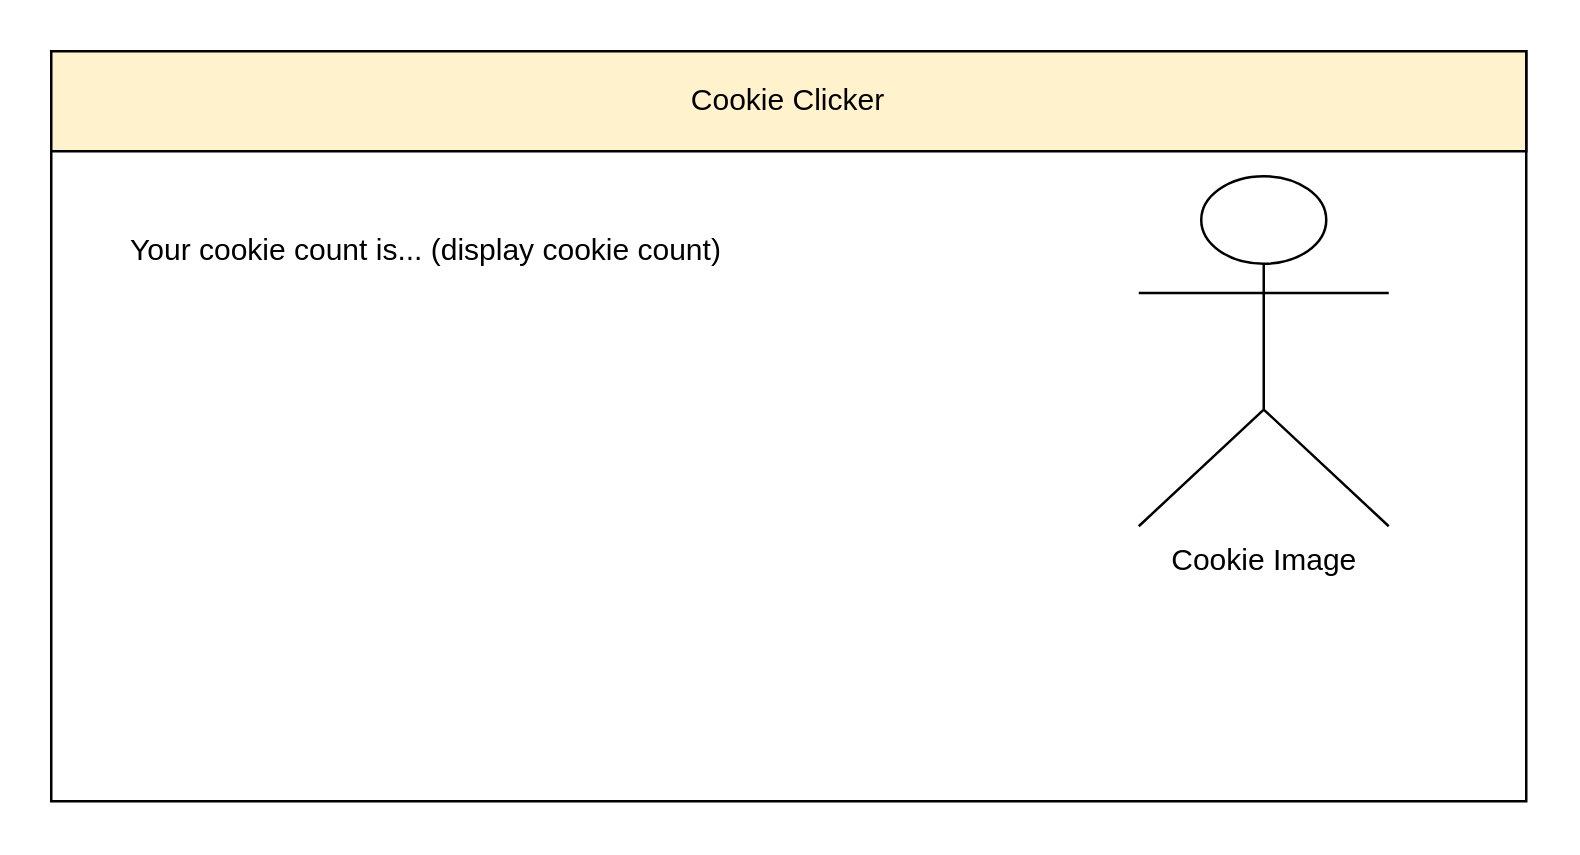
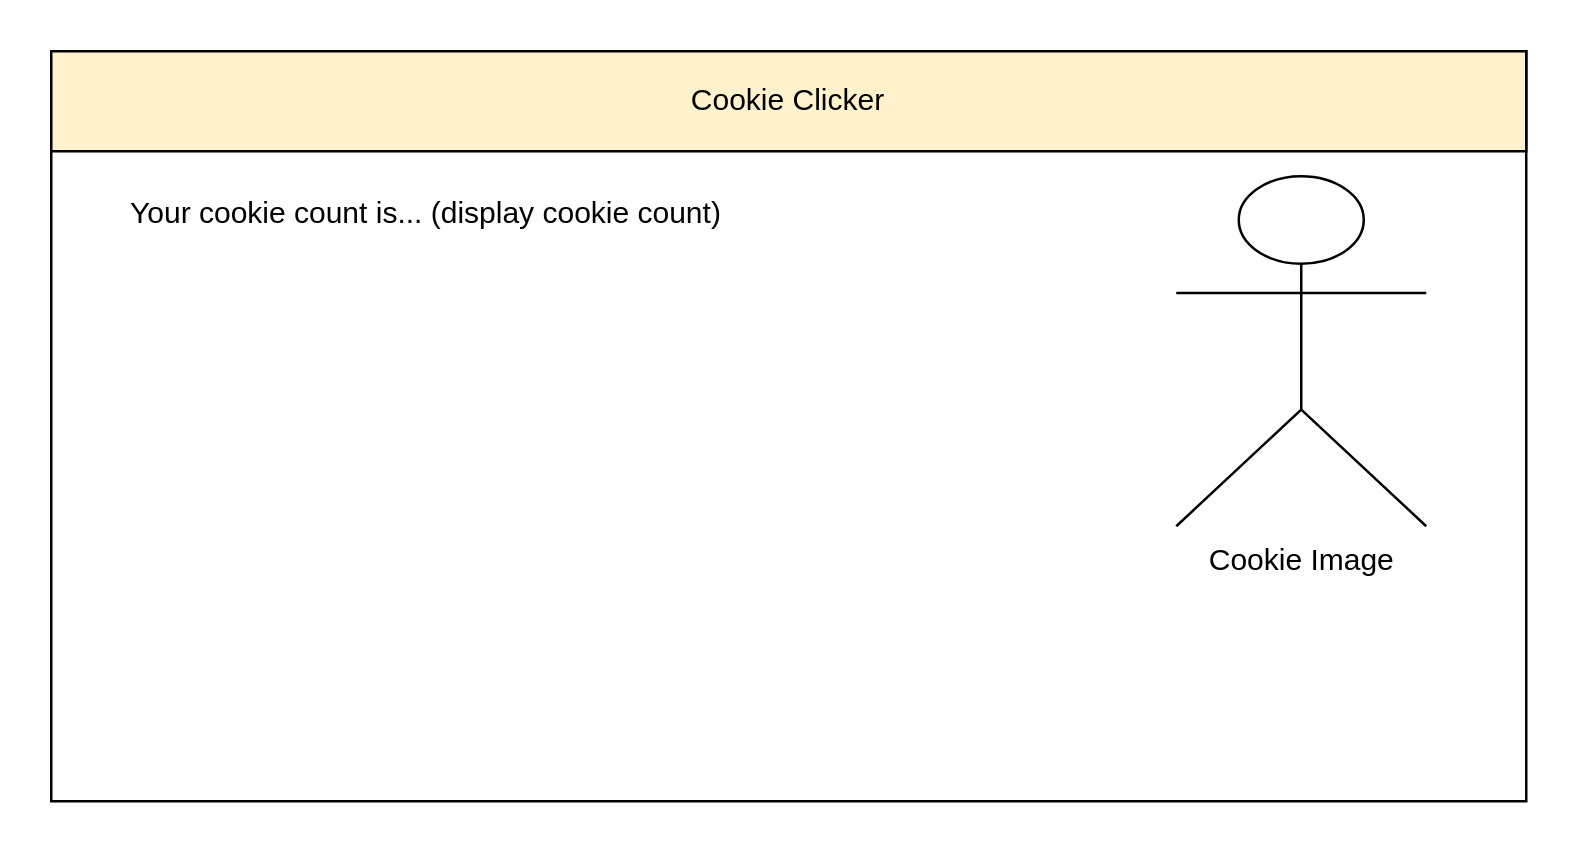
- <mxCell id="4" value="Your cookie count is... (display cookie count)" style="text;html=1;strokeColor=none;fillColor=none;align=left;verticalAlign=middle;whiteSpace=wrap;rounded=0;" vertex="1" parent="1"><mxGeometry x="50" y="85" width="270" height="30" as="geometry" /></mxCell>
+ <mxCell id="4" value="Your cookie count is... (display cookie count)" style="text;html=1;strokeColor=none;fillColor=none;align=left;verticalAlign=middle;whiteSpace=wrap;rounded=0;" vertex="1" parent="1"><mxGeometry x="50" y="70" width="270" height="30" as="geometry" /></mxCell>
- <mxCell id="5" value="Cookie Image" style="shape=umlActor;verticalLabelPosition=bottom;verticalAlign=top;html=1;outlineConnect=0;" vertex="1" parent="1"><mxGeometry x="455" y="70" width="100" height="140" as="geometry" /></mxCell>
+ <mxCell id="5" value="Cookie Image" style="shape=umlActor;verticalLabelPosition=bottom;verticalAlign=top;html=1;outlineConnect=0;" vertex="1" parent="1"><mxGeometry x="470" y="70" width="100" height="140" as="geometry" /></mxCell>
